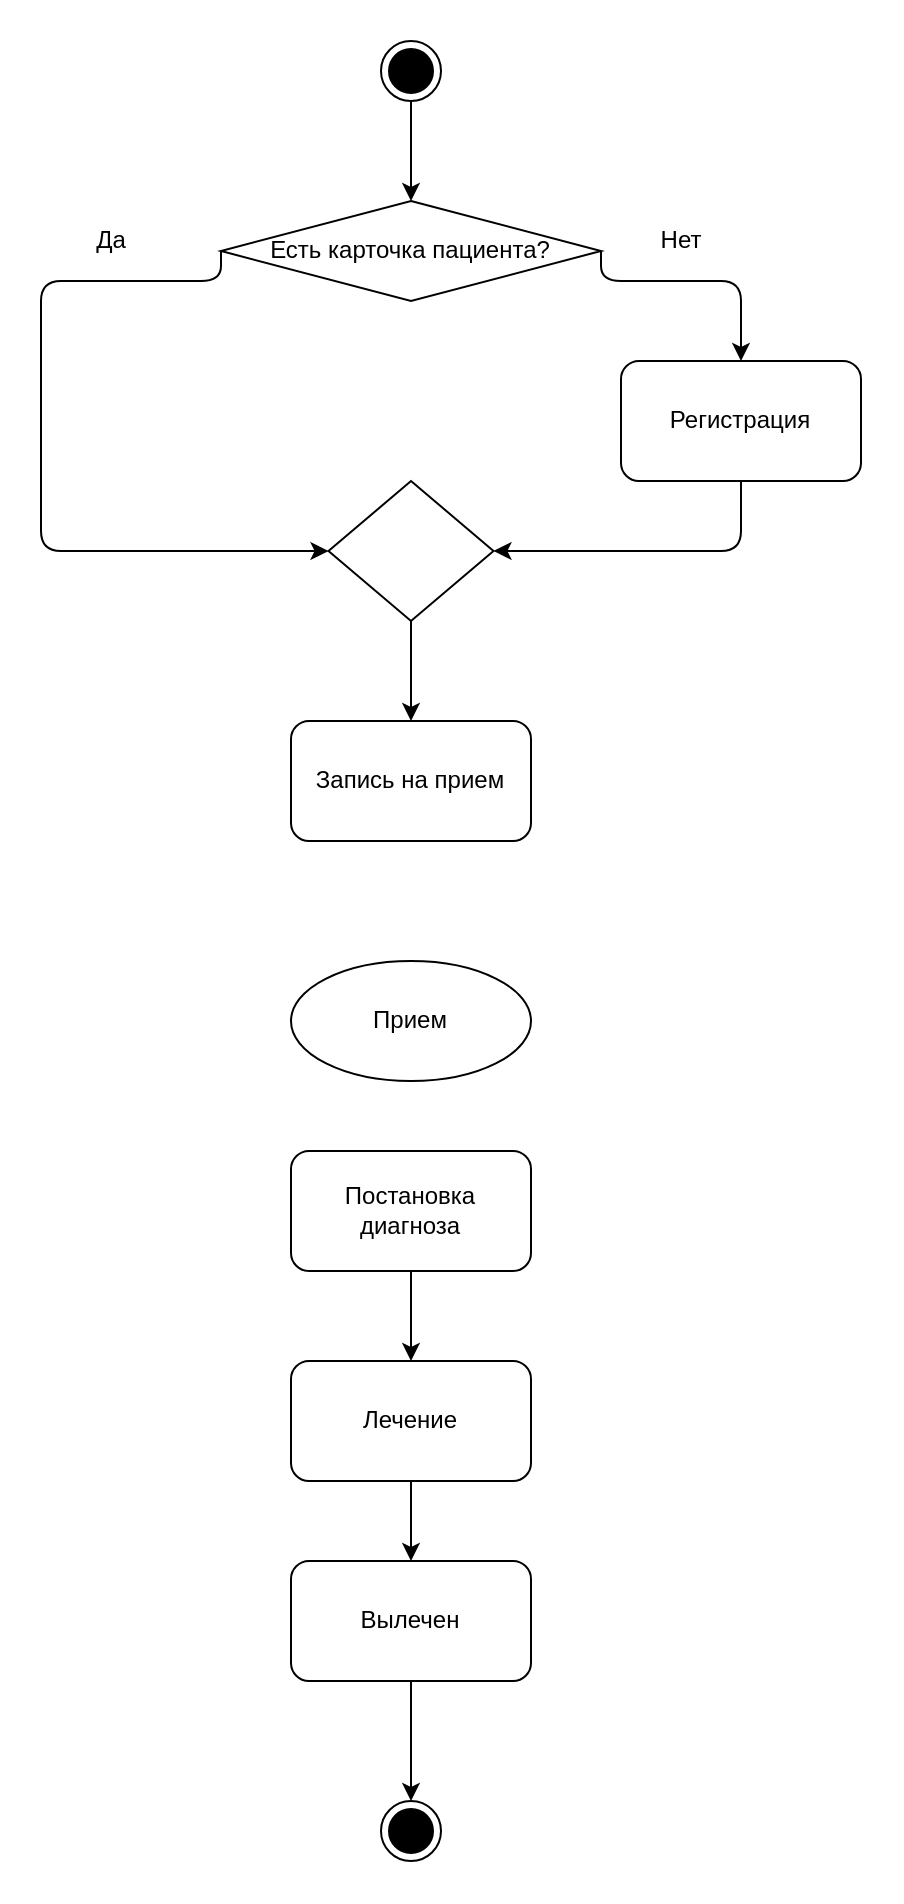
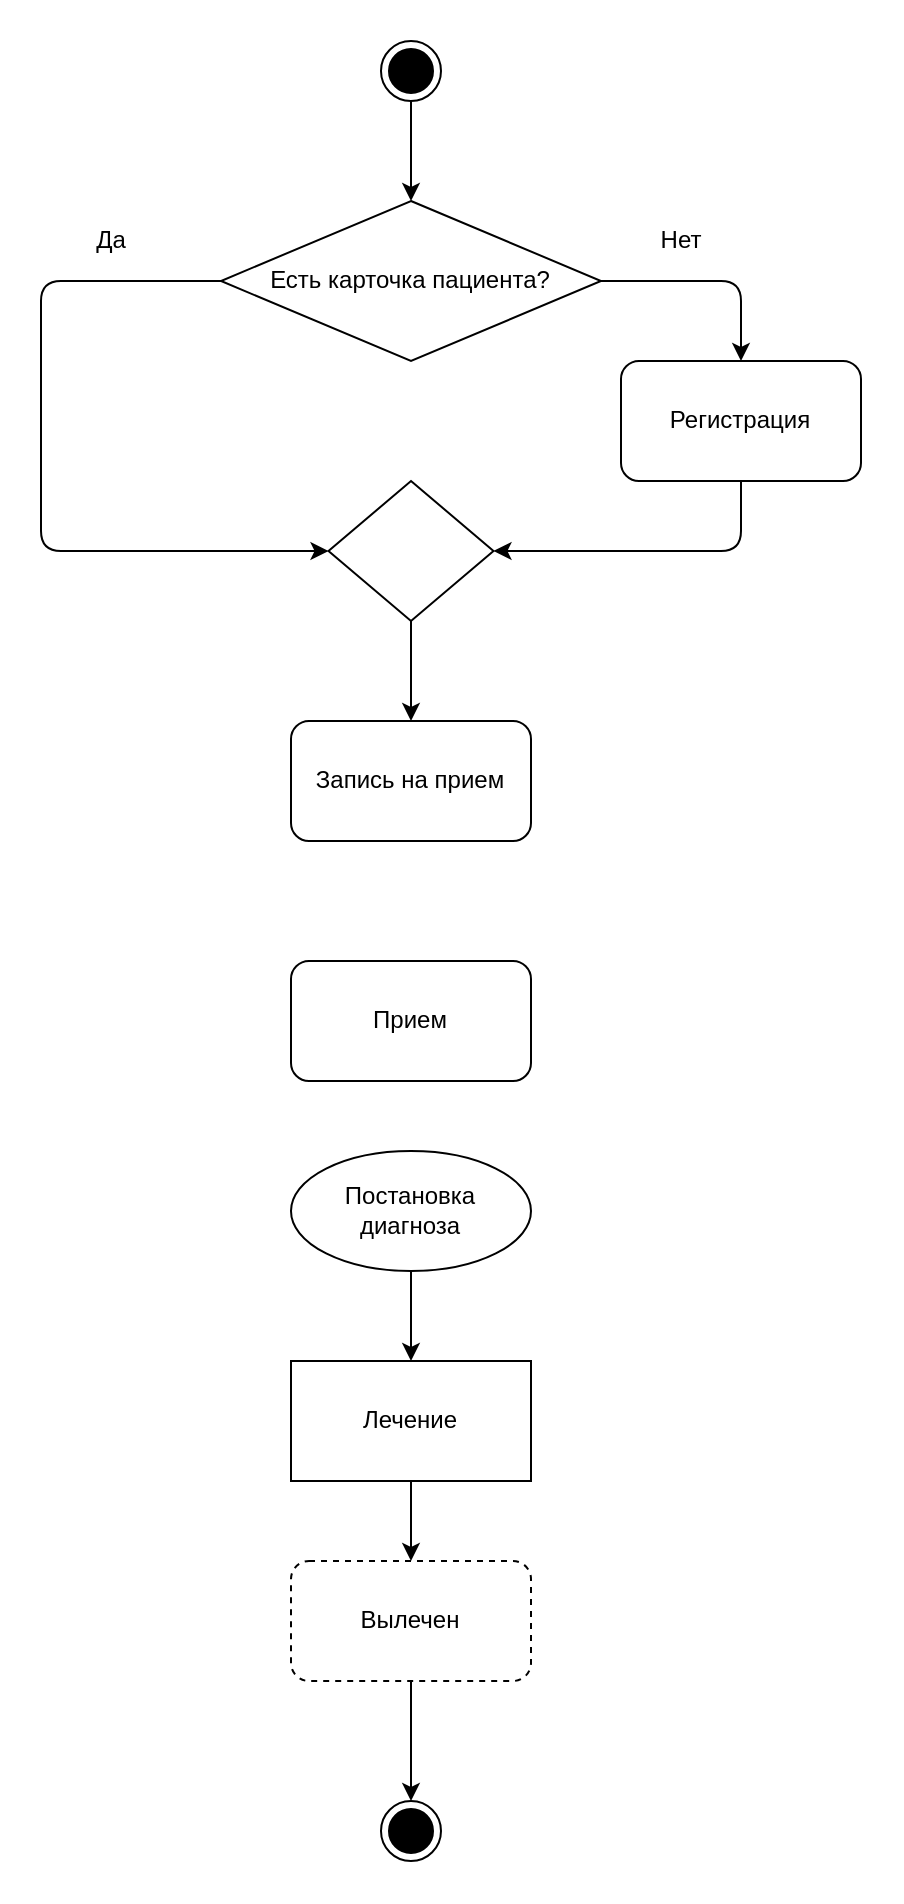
- <mxCell id="7" value="Есть карточка пациента?" style="rhombus;whiteSpace=wrap;html=1;" vertex="1" parent="1"><mxGeometry x="110" y="100" width="190" height="50" as="geometry" /></mxCell>
+ <mxCell id="7" value="Есть карточка пациента?" style="rhombus;whiteSpace=wrap;html=1;" vertex="1" parent="1"><mxGeometry x="110" y="100" width="190" height="80" as="geometry" /></mxCell>
- <mxCell id="4" value="Прием" style="ellipse;whiteSpace=wrap;html=1;" parent="1" vertex="1"><mxGeometry x="145" y="480" width="120" height="60" as="geometry" /></mxCell>
+ <mxCell id="4" value="Прием" style="rounded=1;whiteSpace=wrap;html=1;" parent="1" vertex="1"><mxGeometry x="145" y="480" width="120" height="60" as="geometry" /></mxCell>
- <mxCell id="17" value="Постановка диагноза" style="rounded=1;whiteSpace=wrap;html=1;" vertex="1" parent="1"><mxGeometry x="145" y="575" width="120" height="60" as="geometry" /></mxCell>
+ <mxCell id="17" value="Постановка диагноза" style="ellipse;whiteSpace=wrap;html=1;" vertex="1" parent="1"><mxGeometry x="145" y="575" width="120" height="60" as="geometry" /></mxCell>
- <mxCell id="19" value="Лечение" style="rounded=1;whiteSpace=wrap;html=1;" vertex="1" parent="1"><mxGeometry x="145" y="680" width="120" height="60" as="geometry" /></mxCell>
+ <mxCell id="19" value="Лечение" style="whiteSpace=wrap;html=1;rounded=0;" vertex="1" parent="1"><mxGeometry x="145" y="680" width="120" height="60" as="geometry" /></mxCell>
- <mxCell id="5" value="Вылечен" style="rounded=1;whiteSpace=wrap;html=1;" parent="1" vertex="1"><mxGeometry x="145" y="780" width="120" height="60" as="geometry" /></mxCell>
+ <mxCell id="5" value="Вылечен" style="rounded=1;whiteSpace=wrap;html=1;dashed=1;" parent="1" vertex="1"><mxGeometry x="145" y="780" width="120" height="60" as="geometry" /></mxCell>
